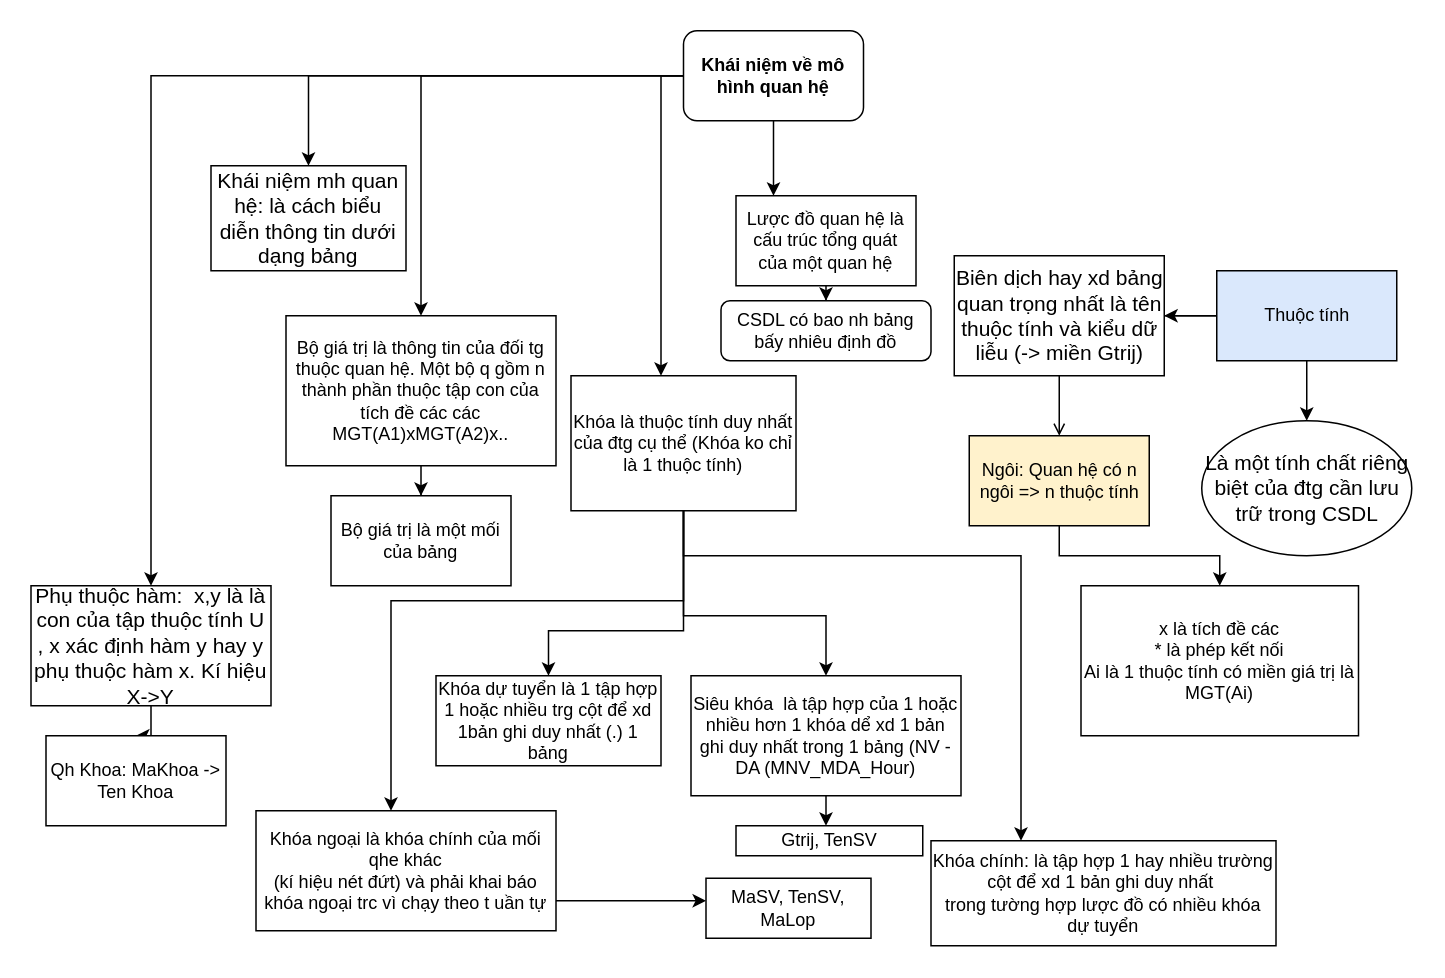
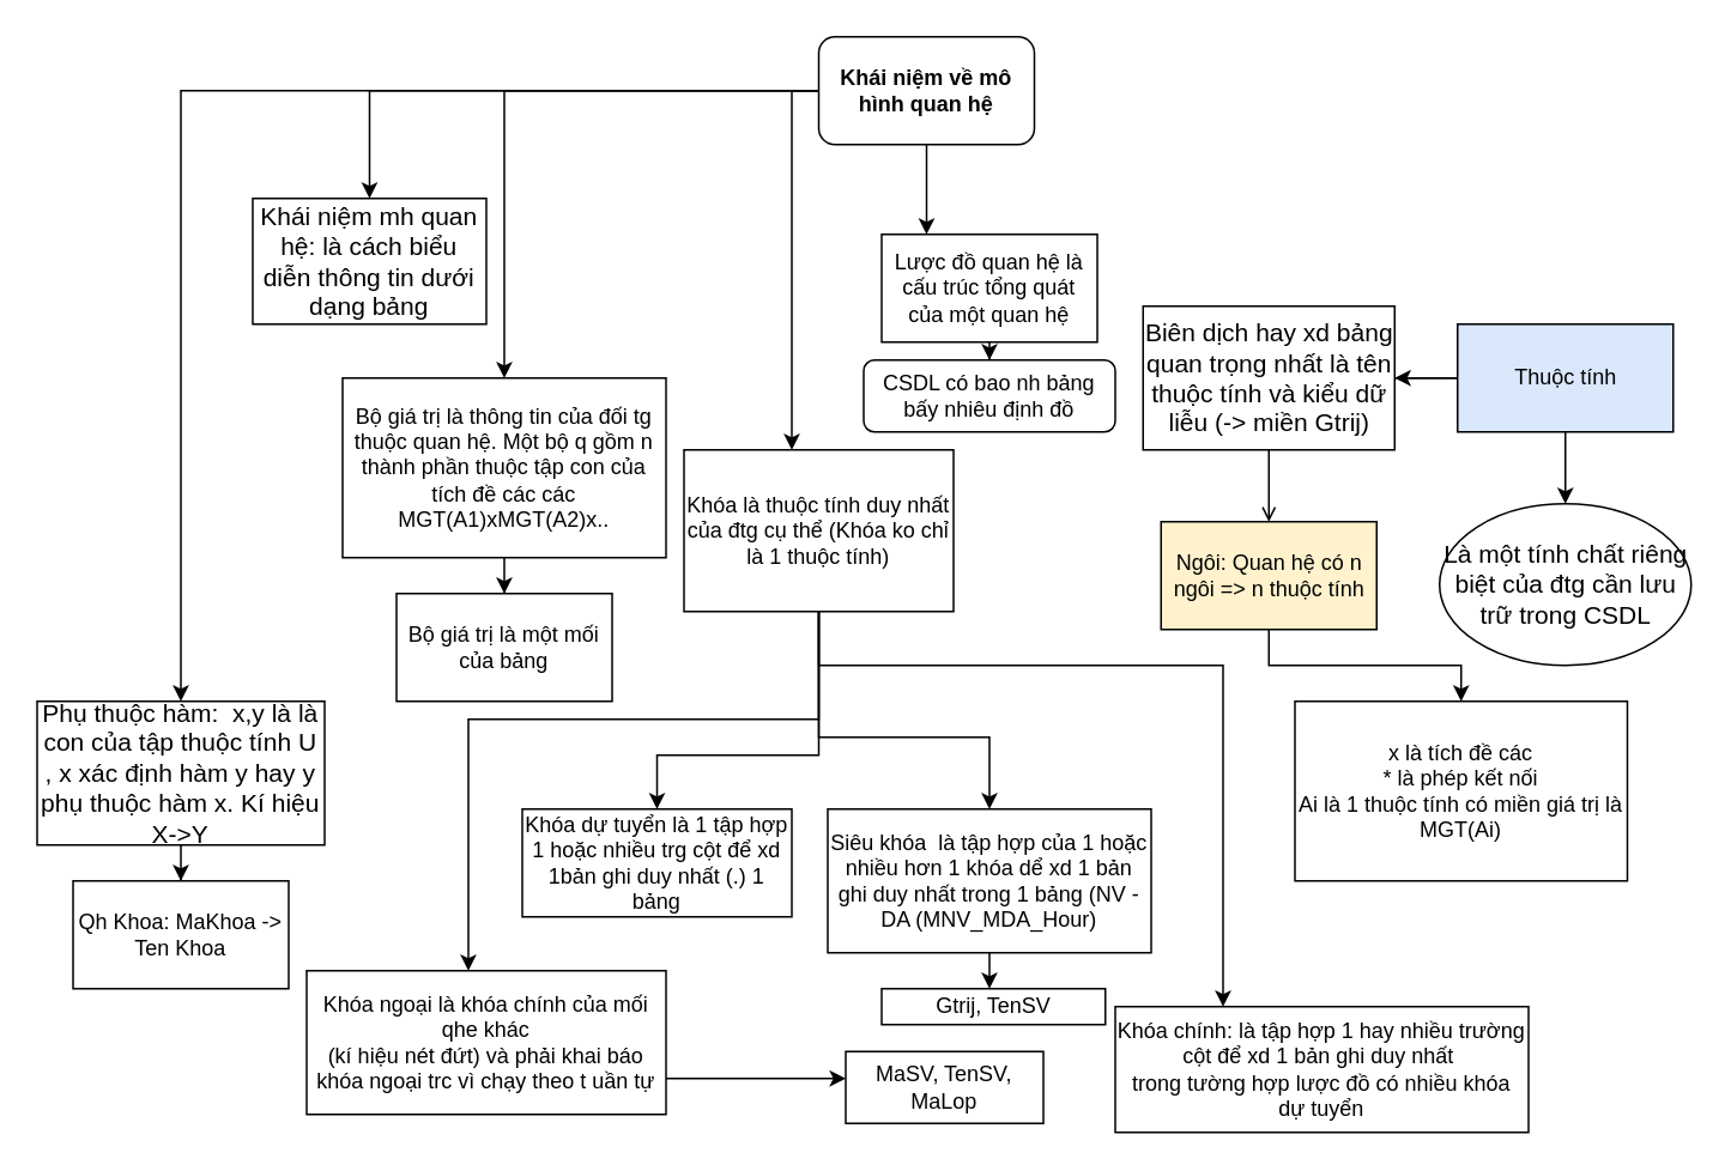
- <mxCell id="37" value="Qh Khoa: MaKhoa -&amp;gt; Ten Khoa" style="rounded=0;whiteSpace=wrap;html=1;" vertex="1" parent="1"><mxGeometry x="30" y="490" width="120" height="60" as="geometry" /></mxCell>
+ <mxCell id="37" value="Qh Khoa: MaKhoa -&amp;gt; Ten Khoa" style="rounded=0;whiteSpace=wrap;html=1;" vertex="1" parent="1"><mxGeometry x="40" y="490" width="120" height="60" as="geometry" /></mxCell>
